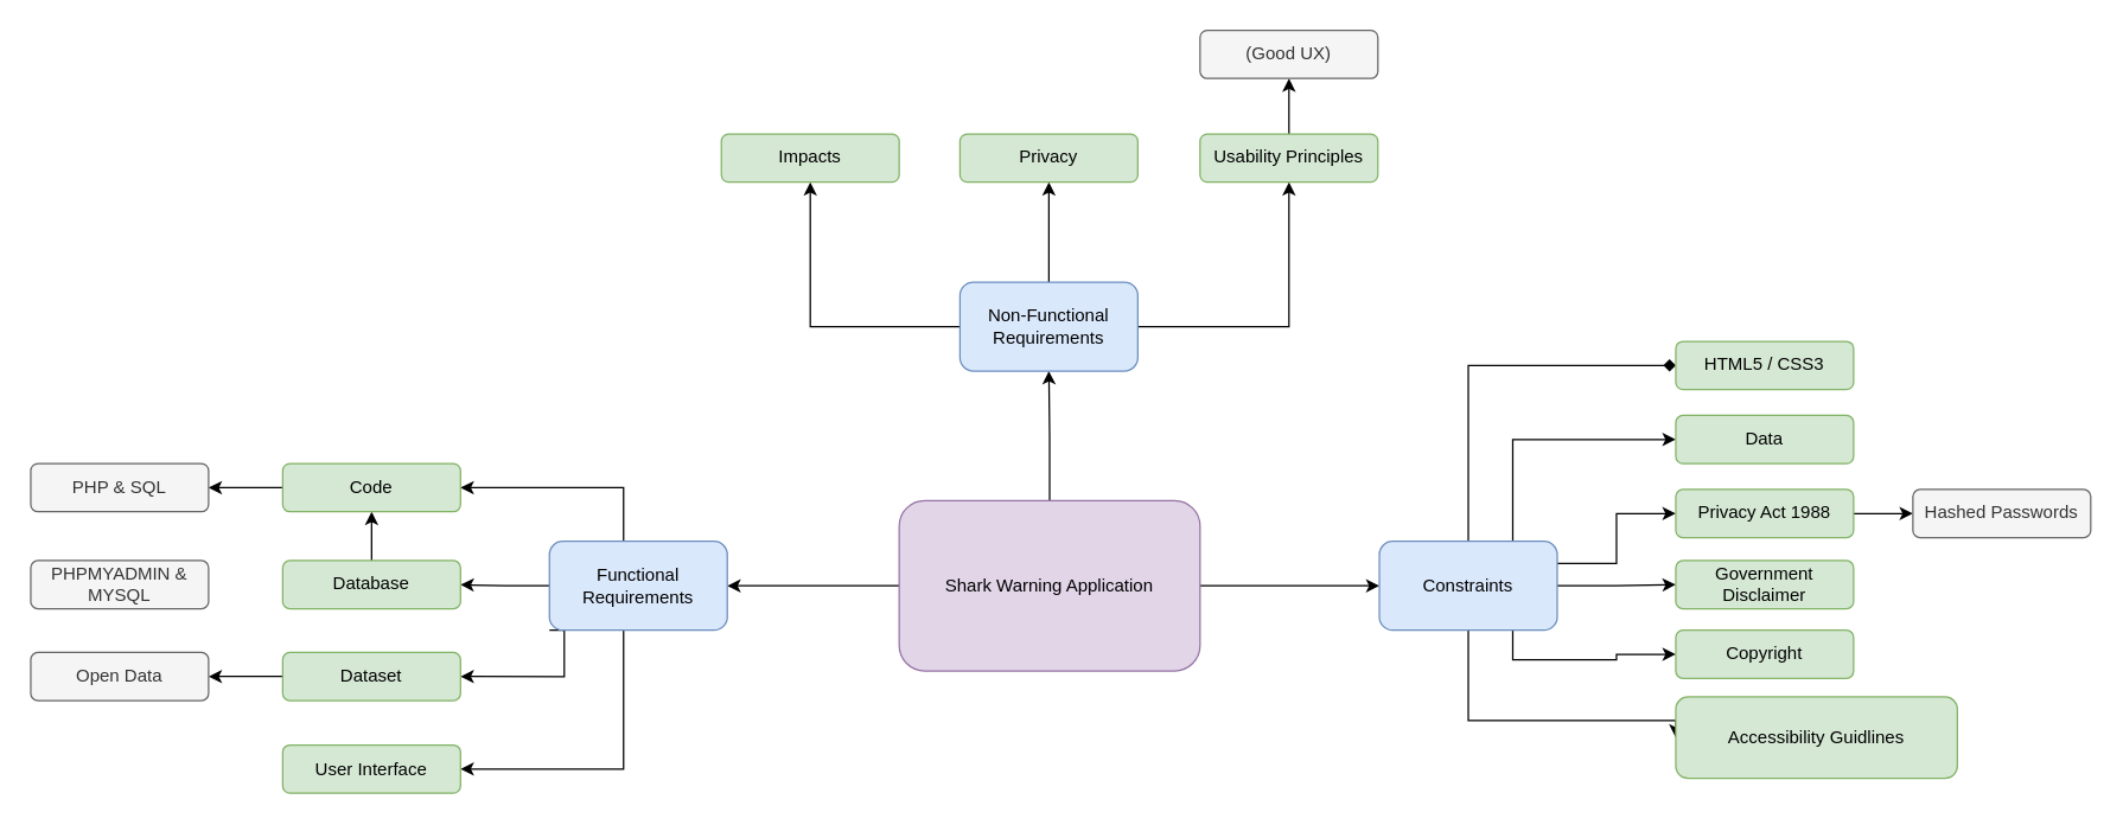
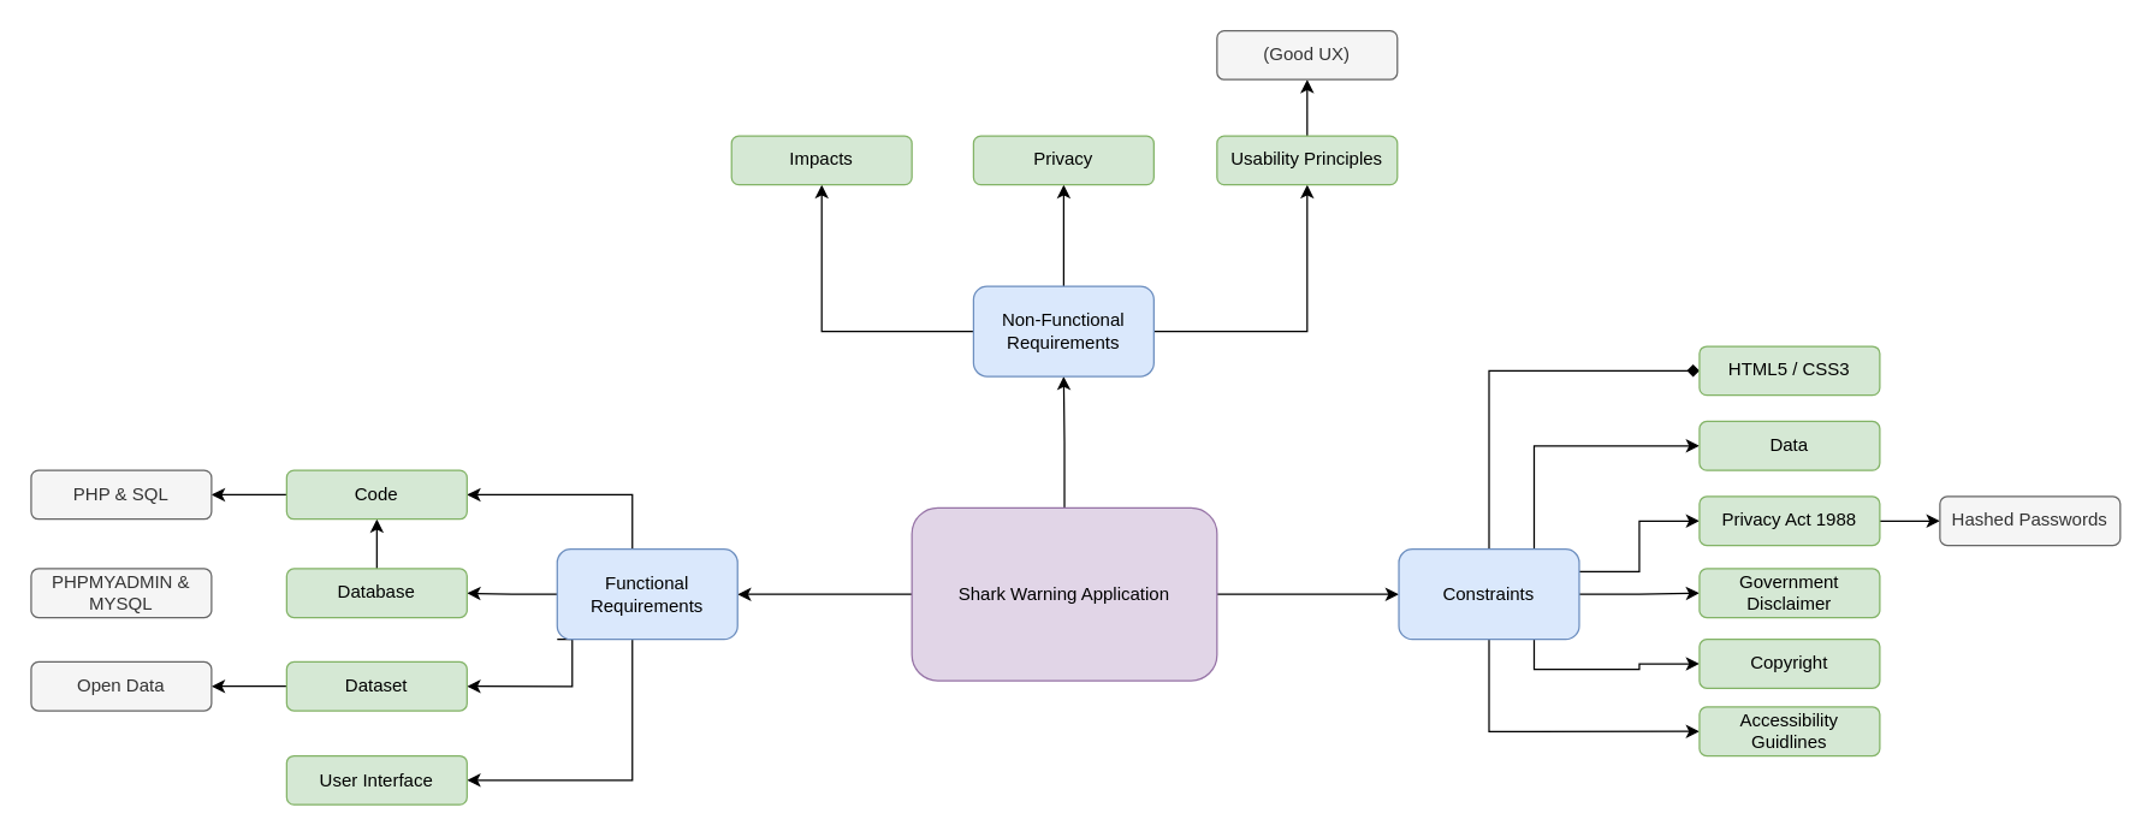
- <mxCell id="27" value="Accessibility Guidlines" style="rounded=1;whiteSpace=wrap;html=1;fillColor=#d5e8d4;strokeColor=#82b366;" vertex="1" parent="1"><mxGeometry x="1130" y="470" width="190" height="55" as="geometry" /></mxCell>
+ <mxCell id="27" value="Accessibility Guidlines" style="rounded=1;whiteSpace=wrap;html=1;fillColor=#d5e8d4;strokeColor=#82b366;" vertex="1" parent="1"><mxGeometry x="1130" y="470" width="120" height="32.5" as="geometry" /></mxCell>
